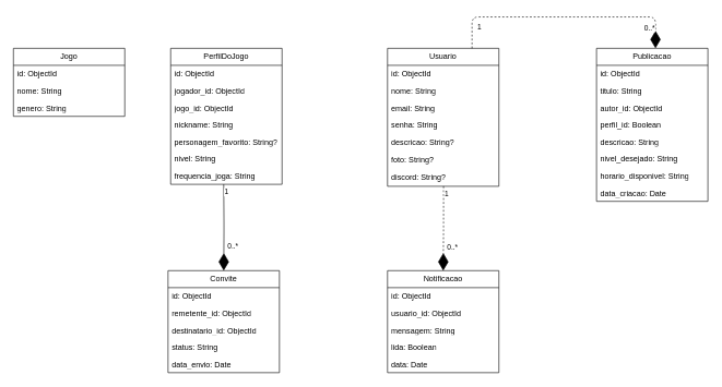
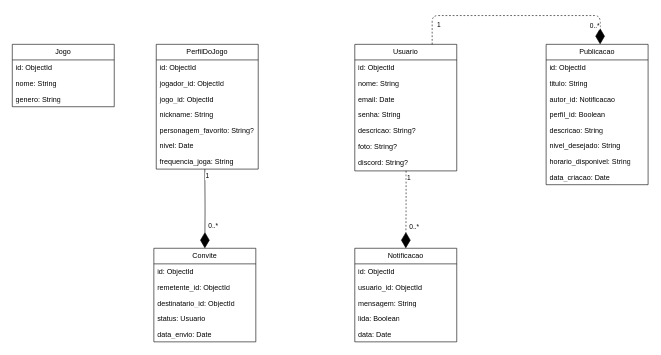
- <mxCell id="5" value="email: String" style="text;strokeColor=none;fillColor=none;align=left;verticalAlign=top;spacingLeft=4;spacingRight=4;overflow=hidden;rotatable=0;points=[[0,0.5],[1,0.5]];portConstraint=eastwest;whiteSpace=wrap;html=1;" parent="2" vertex="1"><mxGeometry y="78" width="170" height="26" as="geometry" /></mxCell>
+ <mxCell id="5" value="email: Date" style="text;strokeColor=none;fillColor=none;align=left;verticalAlign=top;spacingLeft=4;spacingRight=4;overflow=hidden;rotatable=0;points=[[0,0.5],[1,0.5]];portConstraint=eastwest;whiteSpace=wrap;html=1;" parent="2" vertex="1"><mxGeometry y="78" width="170" height="26" as="geometry" /></mxCell>
- <mxCell id="13" value="autor_id: ObjectId" style="text;strokeColor=none;fillColor=none;align=left;verticalAlign=top;spacingLeft=4;spacingRight=4;overflow=hidden;rotatable=0;points=[[0,0.5],[1,0.5]];portConstraint=eastwest;whiteSpace=wrap;html=1;fontFamily=Helvetica;fontSize=12;fontColor=default;fontStyle=0;" parent="10" vertex="1"><mxGeometry y="78" width="170" height="26" as="geometry" /></mxCell>
+ <mxCell id="13" value="autor_id: Notificacao" style="text;strokeColor=none;fillColor=none;align=left;verticalAlign=top;spacingLeft=4;spacingRight=4;overflow=hidden;rotatable=0;points=[[0,0.5],[1,0.5]];portConstraint=eastwest;whiteSpace=wrap;html=1;fontFamily=Helvetica;fontSize=12;fontColor=default;fontStyle=0;" parent="10" vertex="1"><mxGeometry y="78" width="170" height="26" as="geometry" /></mxCell>
- <mxCell id="35" value="nivel: String" style="text;strokeColor=none;fillColor=none;align=left;verticalAlign=top;spacingLeft=4;spacingRight=4;overflow=hidden;rotatable=0;points=[[0,0.5],[1,0.5]];portConstraint=eastwest;whiteSpace=wrap;html=1;" parent="29" vertex="1"><mxGeometry y="156" width="170" height="26" as="geometry" /></mxCell>
+ <mxCell id="35" value="nivel: Date" style="text;strokeColor=none;fillColor=none;align=left;verticalAlign=top;spacingLeft=4;spacingRight=4;overflow=hidden;rotatable=0;points=[[0,0.5],[1,0.5]];portConstraint=eastwest;whiteSpace=wrap;html=1;" parent="29" vertex="1"><mxGeometry y="156" width="170" height="26" as="geometry" /></mxCell>
- <mxCell id="23" value="status: String" style="text;strokeColor=none;fillColor=none;align=left;verticalAlign=top;spacingLeft=4;spacingRight=4;overflow=hidden;rotatable=0;points=[[0,0.5],[1,0.5]];portConstraint=eastwest;whiteSpace=wrap;html=1;fontFamily=Helvetica;fontSize=12;fontColor=default;fontStyle=0;" parent="19" vertex="1"><mxGeometry y="104" width="170" height="26" as="geometry" /></mxCell>
+ <mxCell id="23" value="status: Usuario" style="text;strokeColor=none;fillColor=none;align=left;verticalAlign=top;spacingLeft=4;spacingRight=4;overflow=hidden;rotatable=0;points=[[0,0.5],[1,0.5]];portConstraint=eastwest;whiteSpace=wrap;html=1;fontFamily=Helvetica;fontSize=12;fontColor=default;fontStyle=0;" parent="19" vertex="1"><mxGeometry y="104" width="170" height="26" as="geometry" /></mxCell>
